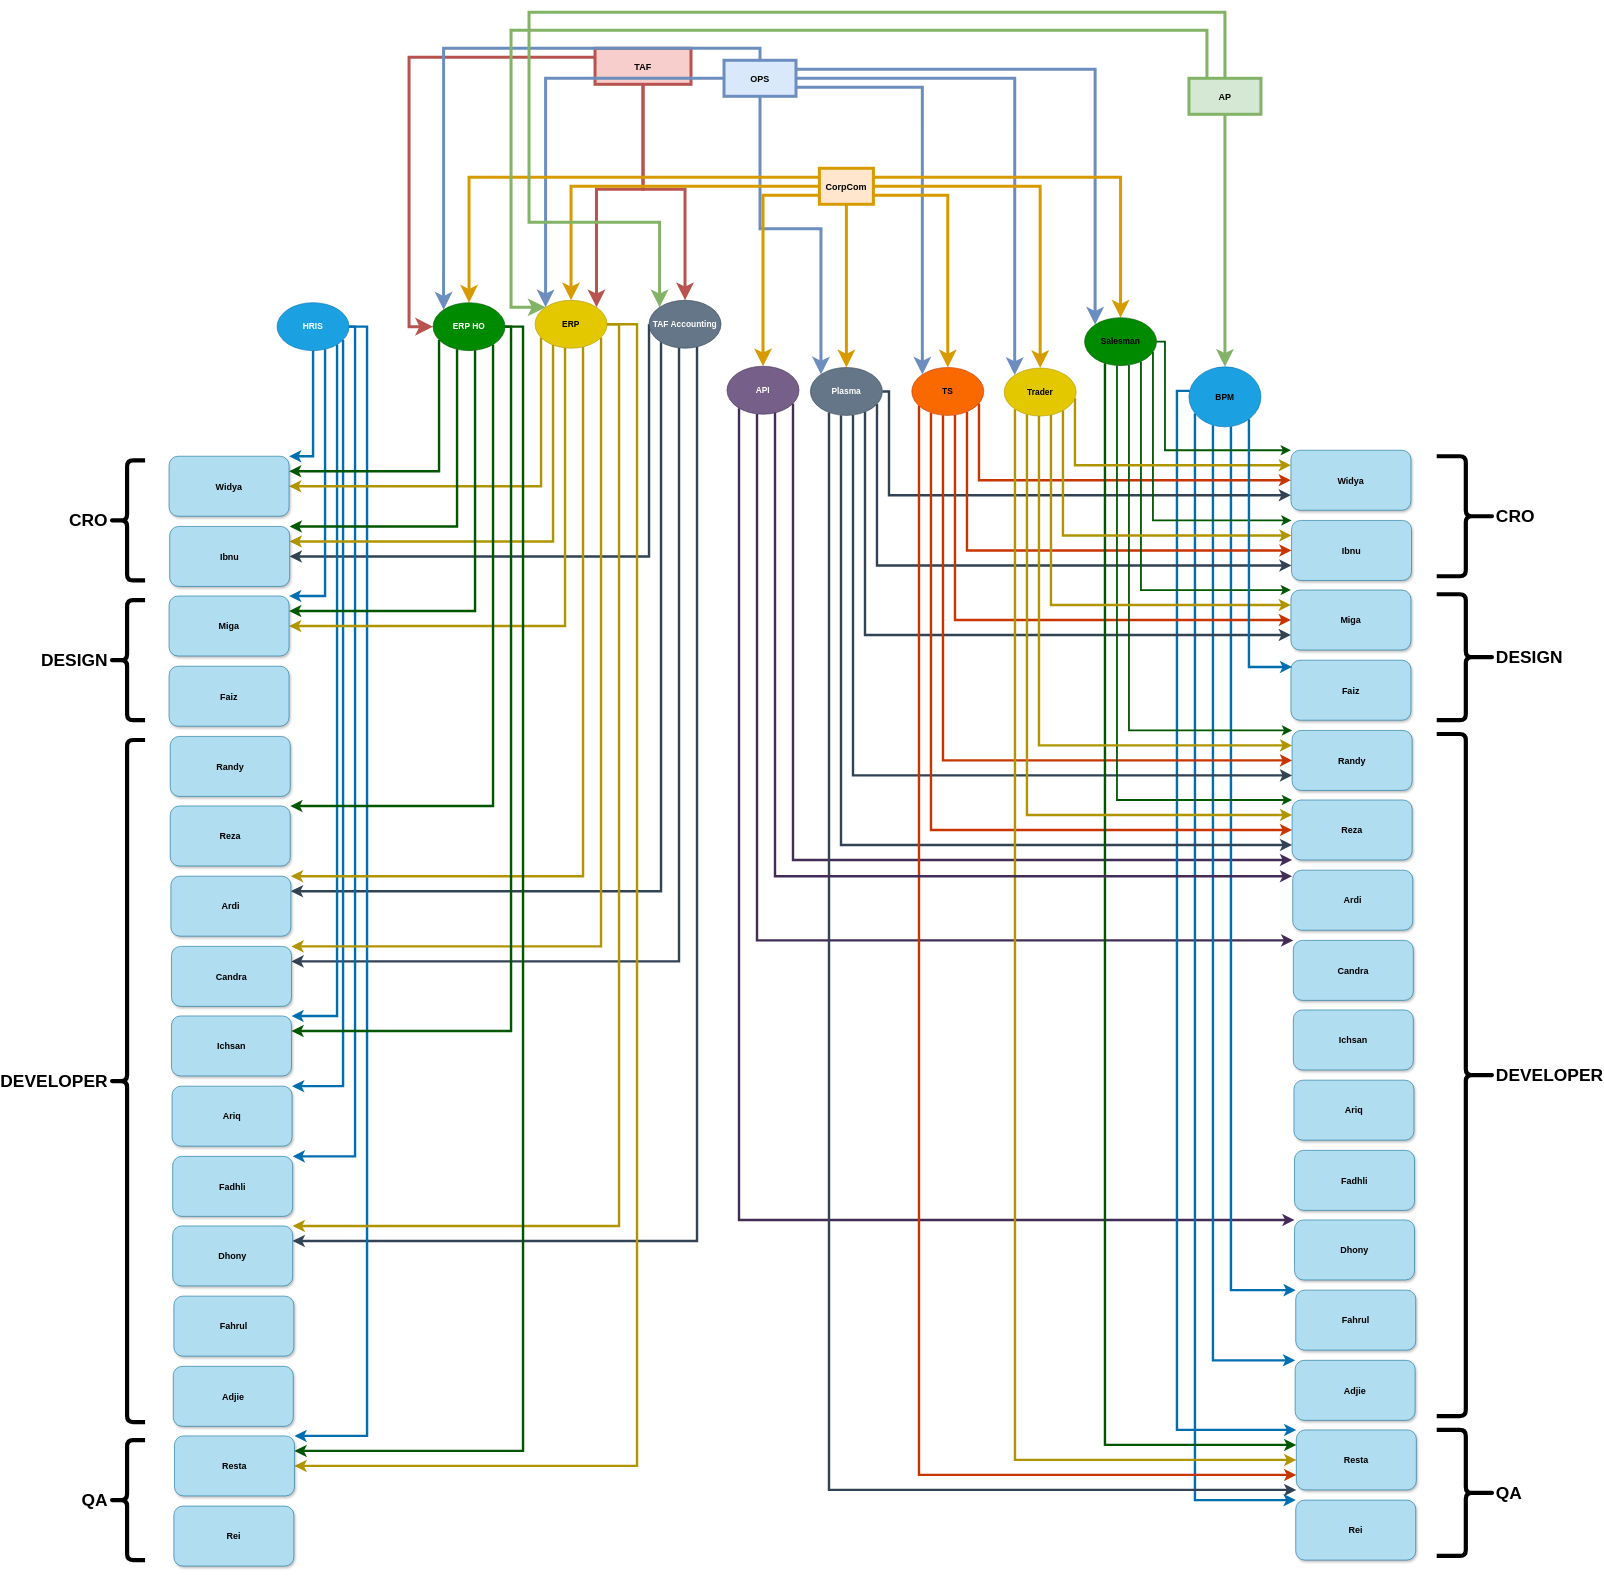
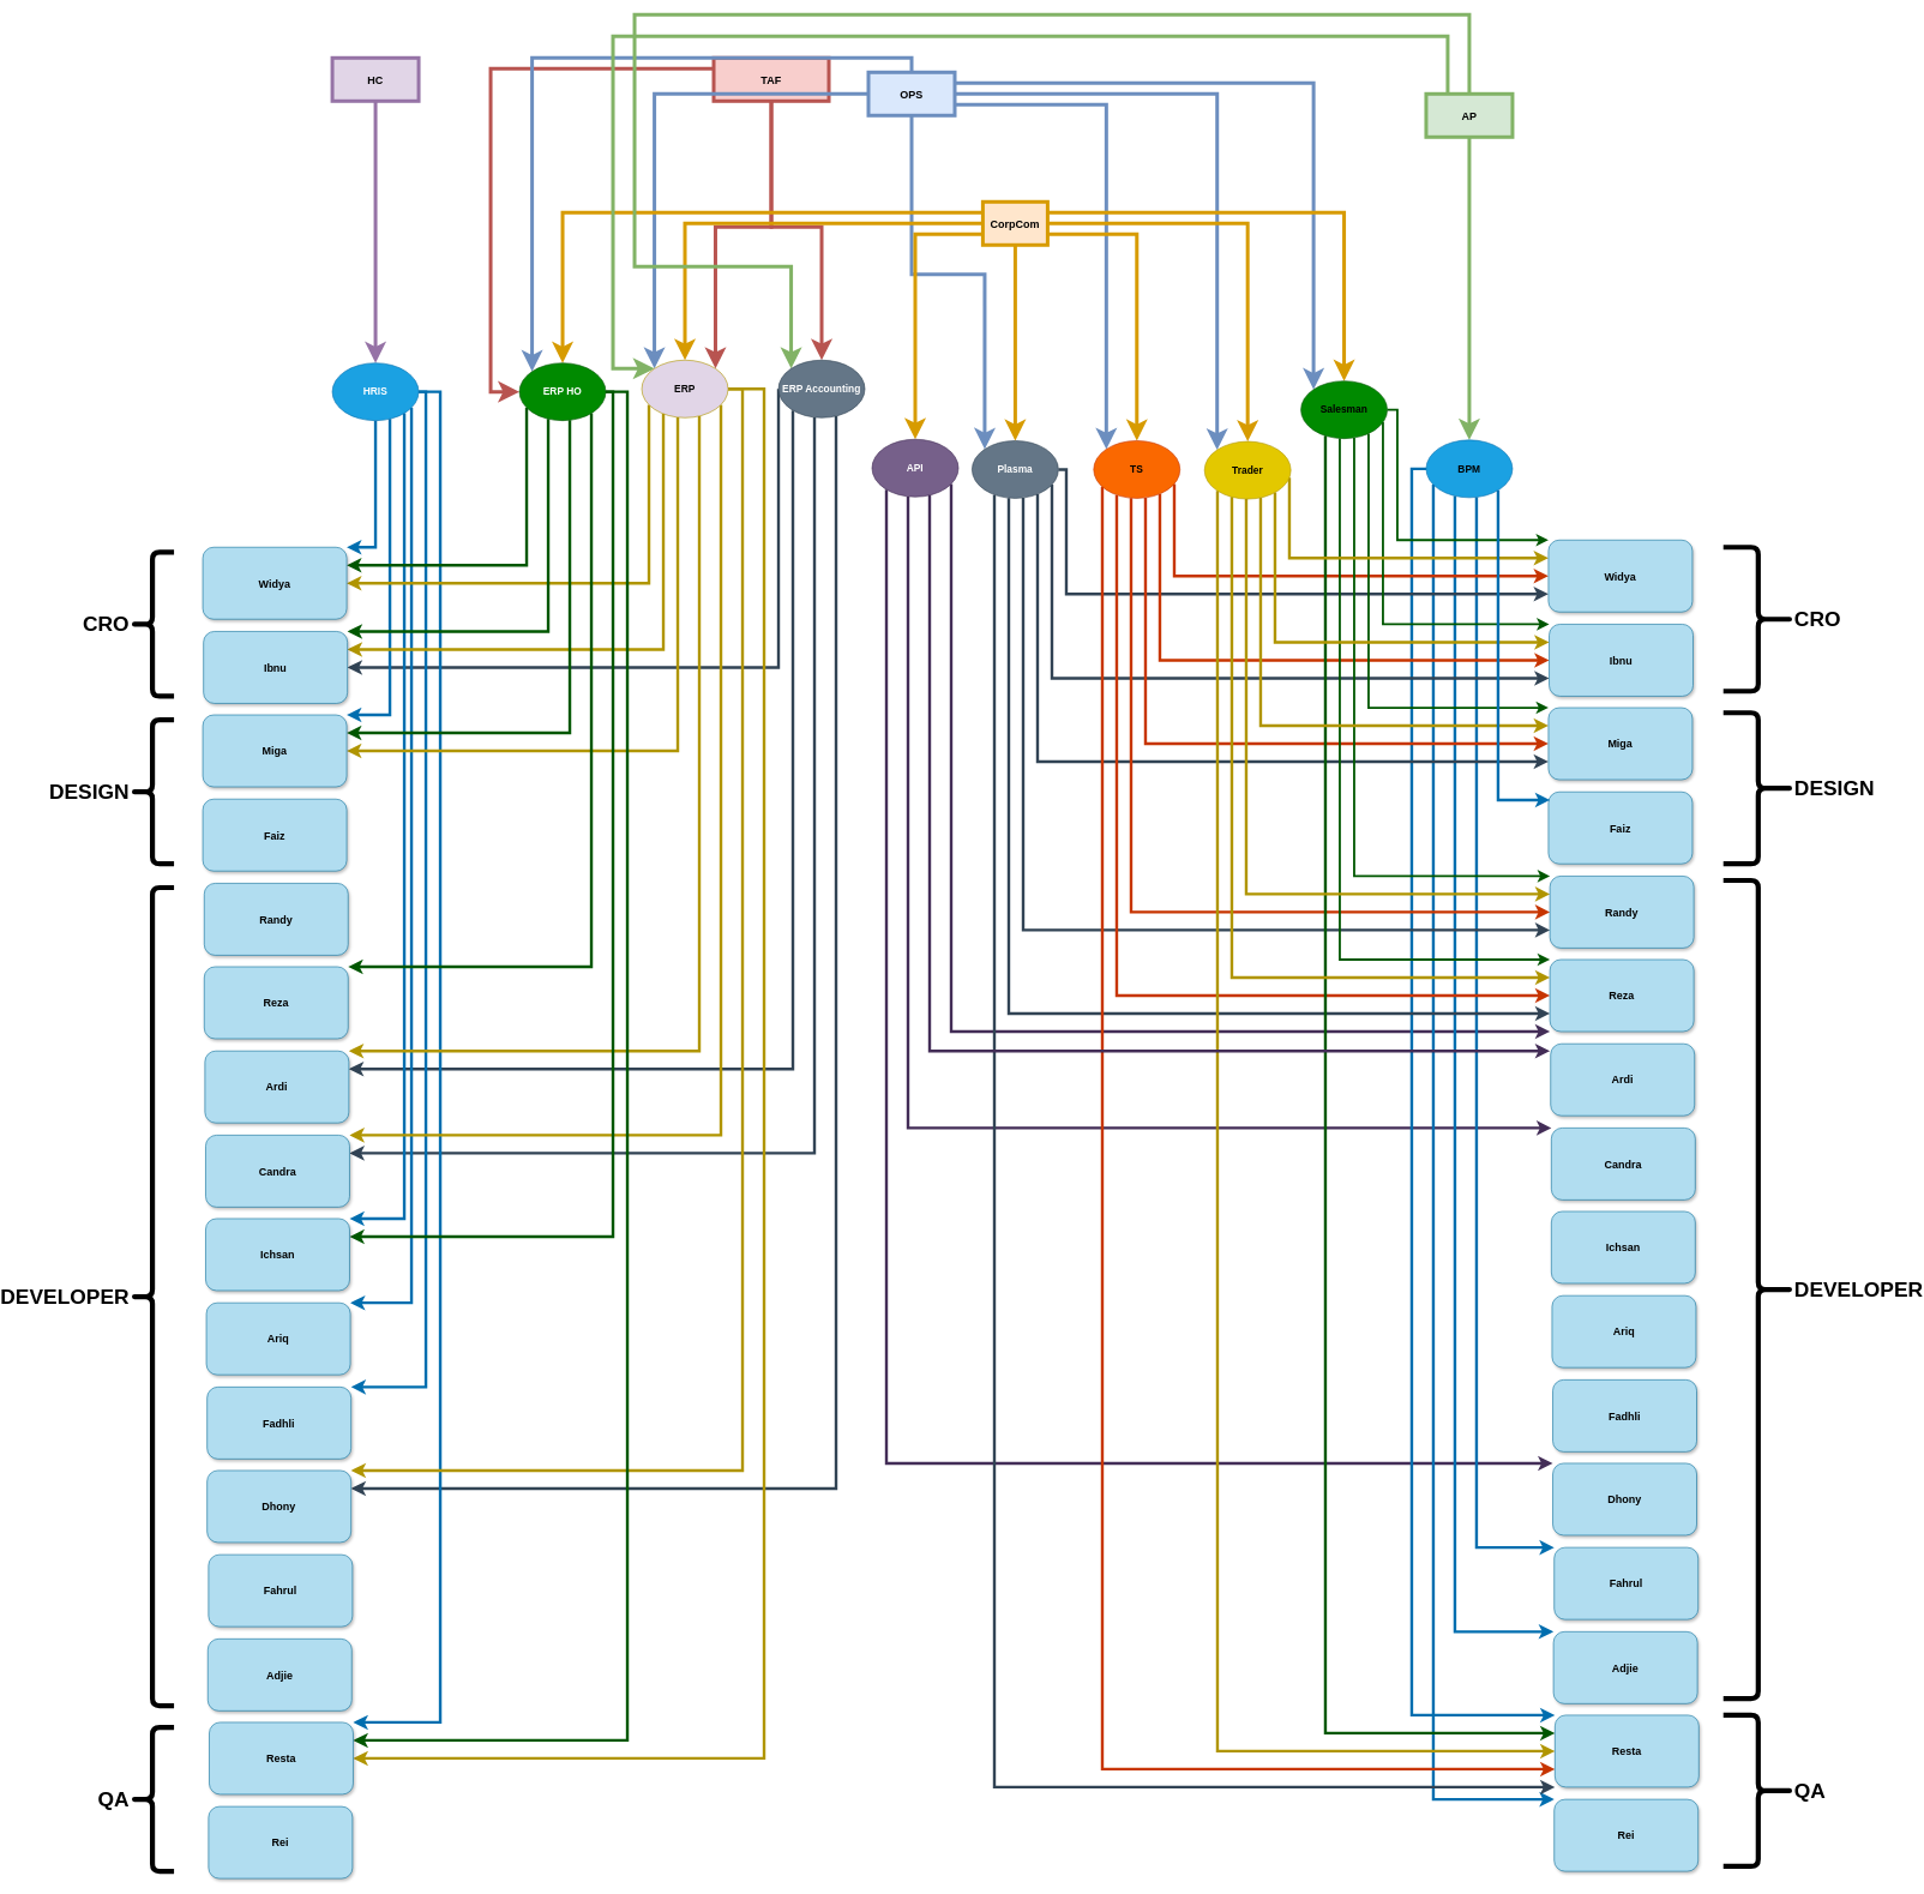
+ <mxCell id="22" value="HC" style="rounded=0;whiteSpace=wrap;html=1;fontStyle=1;fillColor=#e1d5e7;strokeColor=#9673a6;strokeWidth=5;fontSize=15;" vertex="1" parent="1"><mxGeometry x="300" y="80" width="120" height="60" as="geometry" /></mxCell>
+ <mxCell id="21" style="edgeStyle=orthogonalEdgeStyle;rounded=0;orthogonalLoop=1;jettySize=auto;html=1;fontStyle=1;fillColor=#e1d5e7;strokeColor=#9673a6;strokeWidth=5;endSize=14;startSize=14;" edge="1" parent="1" source="22" target="42"><mxGeometry relative="1" as="geometry" /></mxCell>
- <mxCell id="55" value="ERP" style="ellipse;whiteSpace=wrap;html=1;fontStyle=1;fillColor=#e3c800;fontColor=#000000;strokeColor=#B09500;fontSize=14;" vertex="1" parent="1"><mxGeometry x="730" y="500" width="120" height="80" as="geometry" /></mxCell>
+ <mxCell id="55" value="ERP" style="ellipse;whiteSpace=wrap;html=1;fontStyle=1;fillColor=#e1d5e7;fontColor=#000000;strokeColor=#B09500;fontSize=14;" vertex="1" parent="1"><mxGeometry x="730" y="500" width="120" height="80" as="geometry" /></mxCell>
- <mxCell id="31" value="TAF Accounting" style="ellipse;whiteSpace=wrap;html=1;fontStyle=1;fillColor=#647687;fontColor=#ffffff;strokeColor=#314354;fontSize=14;" vertex="1" parent="1"><mxGeometry x="920" y="500" width="120" height="80" as="geometry" /></mxCell>
+ <mxCell id="31" value="ERP Accounting" style="ellipse;whiteSpace=wrap;html=1;fontStyle=1;fillColor=#647687;fontColor=#ffffff;strokeColor=#314354;fontSize=14;" vertex="1" parent="1"><mxGeometry x="920" y="500" width="120" height="80" as="geometry" /></mxCell>
- <mxCell id="47" value="BPM" style="ellipse;whiteSpace=wrap;html=1;fontStyle=1;fillColor=#1ba1e2;strokeColor=#006EAF;fontColor=#000000;fontSize=14;" vertex="1" parent="1"><mxGeometry x="1820" y="611" width="120" height="100" as="geometry" /></mxCell>
+ <mxCell id="47" value="BPM" style="ellipse;whiteSpace=wrap;html=1;fontStyle=1;fillColor=#1ba1e2;strokeColor=#006EAF;fontColor=#000000;fontSize=14;" vertex="1" parent="1"><mxGeometry x="1820" y="611" width="120" height="80" as="geometry" /></mxCell>
